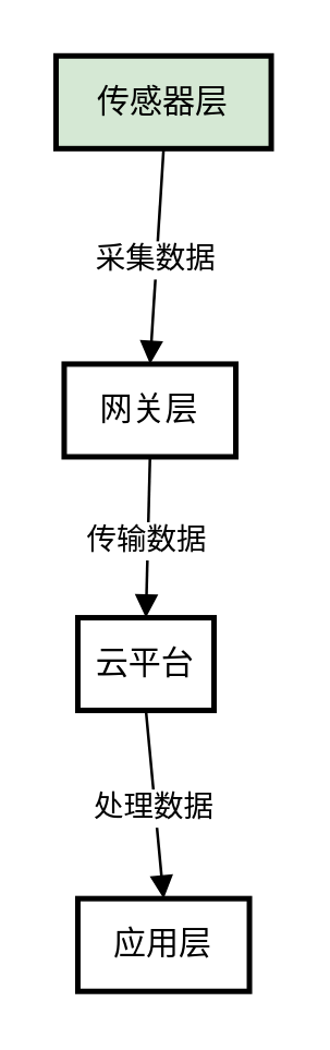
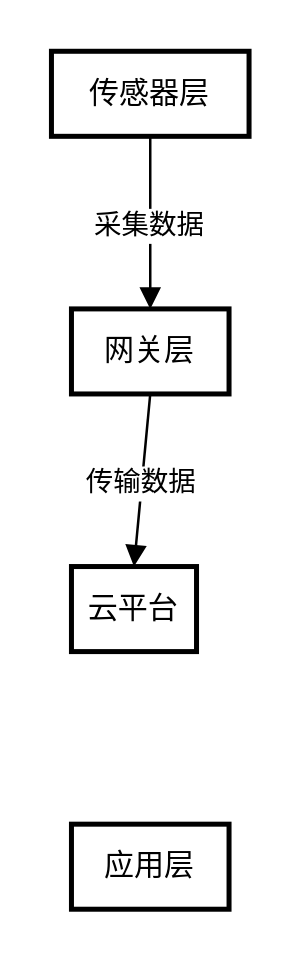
- <mxCell id="2" value="传感器层" style="whiteSpace=wrap;strokeWidth=2;fillColor=#d5e8d4;" vertex="1" parent="1"><mxGeometry width="79" height="34" as="geometry" x="20" y="20" /></mxCell>
+ <mxCell id="2" value="传感器层" style="whiteSpace=wrap;strokeWidth=2;" vertex="1" parent="1"><mxGeometry width="79" height="34" as="geometry" x="20" y="20" /></mxCell>
- <mxCell id="3" value="网关层" style="whiteSpace=wrap;strokeWidth=2;" vertex="1" parent="1"><mxGeometry x="23" y="133" width="63" height="34" as="geometry" /></mxCell>
+ <mxCell id="3" value="网关层" style="whiteSpace=wrap;strokeWidth=2;" vertex="1" parent="1"><mxGeometry x="28" y="123" width="63" height="34" as="geometry" /></mxCell>
- <mxCell id="8" value="处理数据" style="curved=1;startArrow=none;endArrow=block;exitX=0.5;exitY=1;entryX=0.5;entryY=0;" edge="1" parent="1" source="4" target="5"><mxGeometry relative="1" as="geometry"><Array as="points" /></mxGeometry></mxCell>
